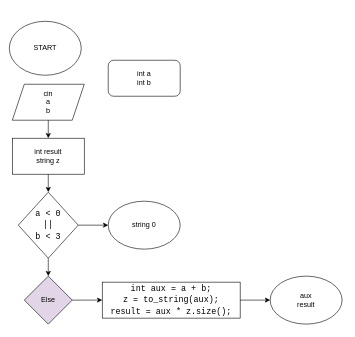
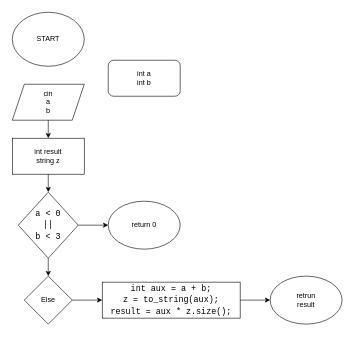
- <mxCell id="2" value="START" style="ellipse;whiteSpace=wrap;html=1;" parent="1" vertex="1"><mxGeometry x="15" y="35" width="120" height="90" as="geometry" /></mxCell>
+ <mxCell id="2" value="START" style="ellipse;whiteSpace=wrap;html=1;" parent="1" vertex="1"><mxGeometry x="20" y="20" width="120" height="90" as="geometry" /></mxCell>
- <mxCell id="9" value="string 0" style="ellipse;whiteSpace=wrap;html=1;" parent="1" vertex="1"><mxGeometry x="180" y="335" width="120" height="80" as="geometry" /></mxCell>
+ <mxCell id="9" value="return 0" style="ellipse;whiteSpace=wrap;html=1;" parent="1" vertex="1"><mxGeometry x="180" y="335" width="120" height="80" as="geometry" /></mxCell>
- <mxCell id="11" value="Else" style="rhombus;whiteSpace=wrap;html=1;fillColor=#e1d5e7;" parent="1" vertex="1"><mxGeometry x="40" y="460" width="80" height="80" as="geometry" /></mxCell>
+ <mxCell id="11" value="Else" style="rhombus;whiteSpace=wrap;html=1;" parent="1" vertex="1"><mxGeometry x="40" y="460" width="80" height="80" as="geometry" /></mxCell>
- <mxCell id="15" value="aux&lt;div&gt;result&lt;/div&gt;" style="ellipse;whiteSpace=wrap;html=1;" parent="1" vertex="1"><mxGeometry x="450" y="460" width="120" height="80" as="geometry" /></mxCell>
+ <mxCell id="15" value="retrun&lt;div&gt;result&lt;/div&gt;" style="ellipse;whiteSpace=wrap;html=1;" parent="1" vertex="1"><mxGeometry x="450" y="460" width="120" height="80" as="geometry" /></mxCell>
